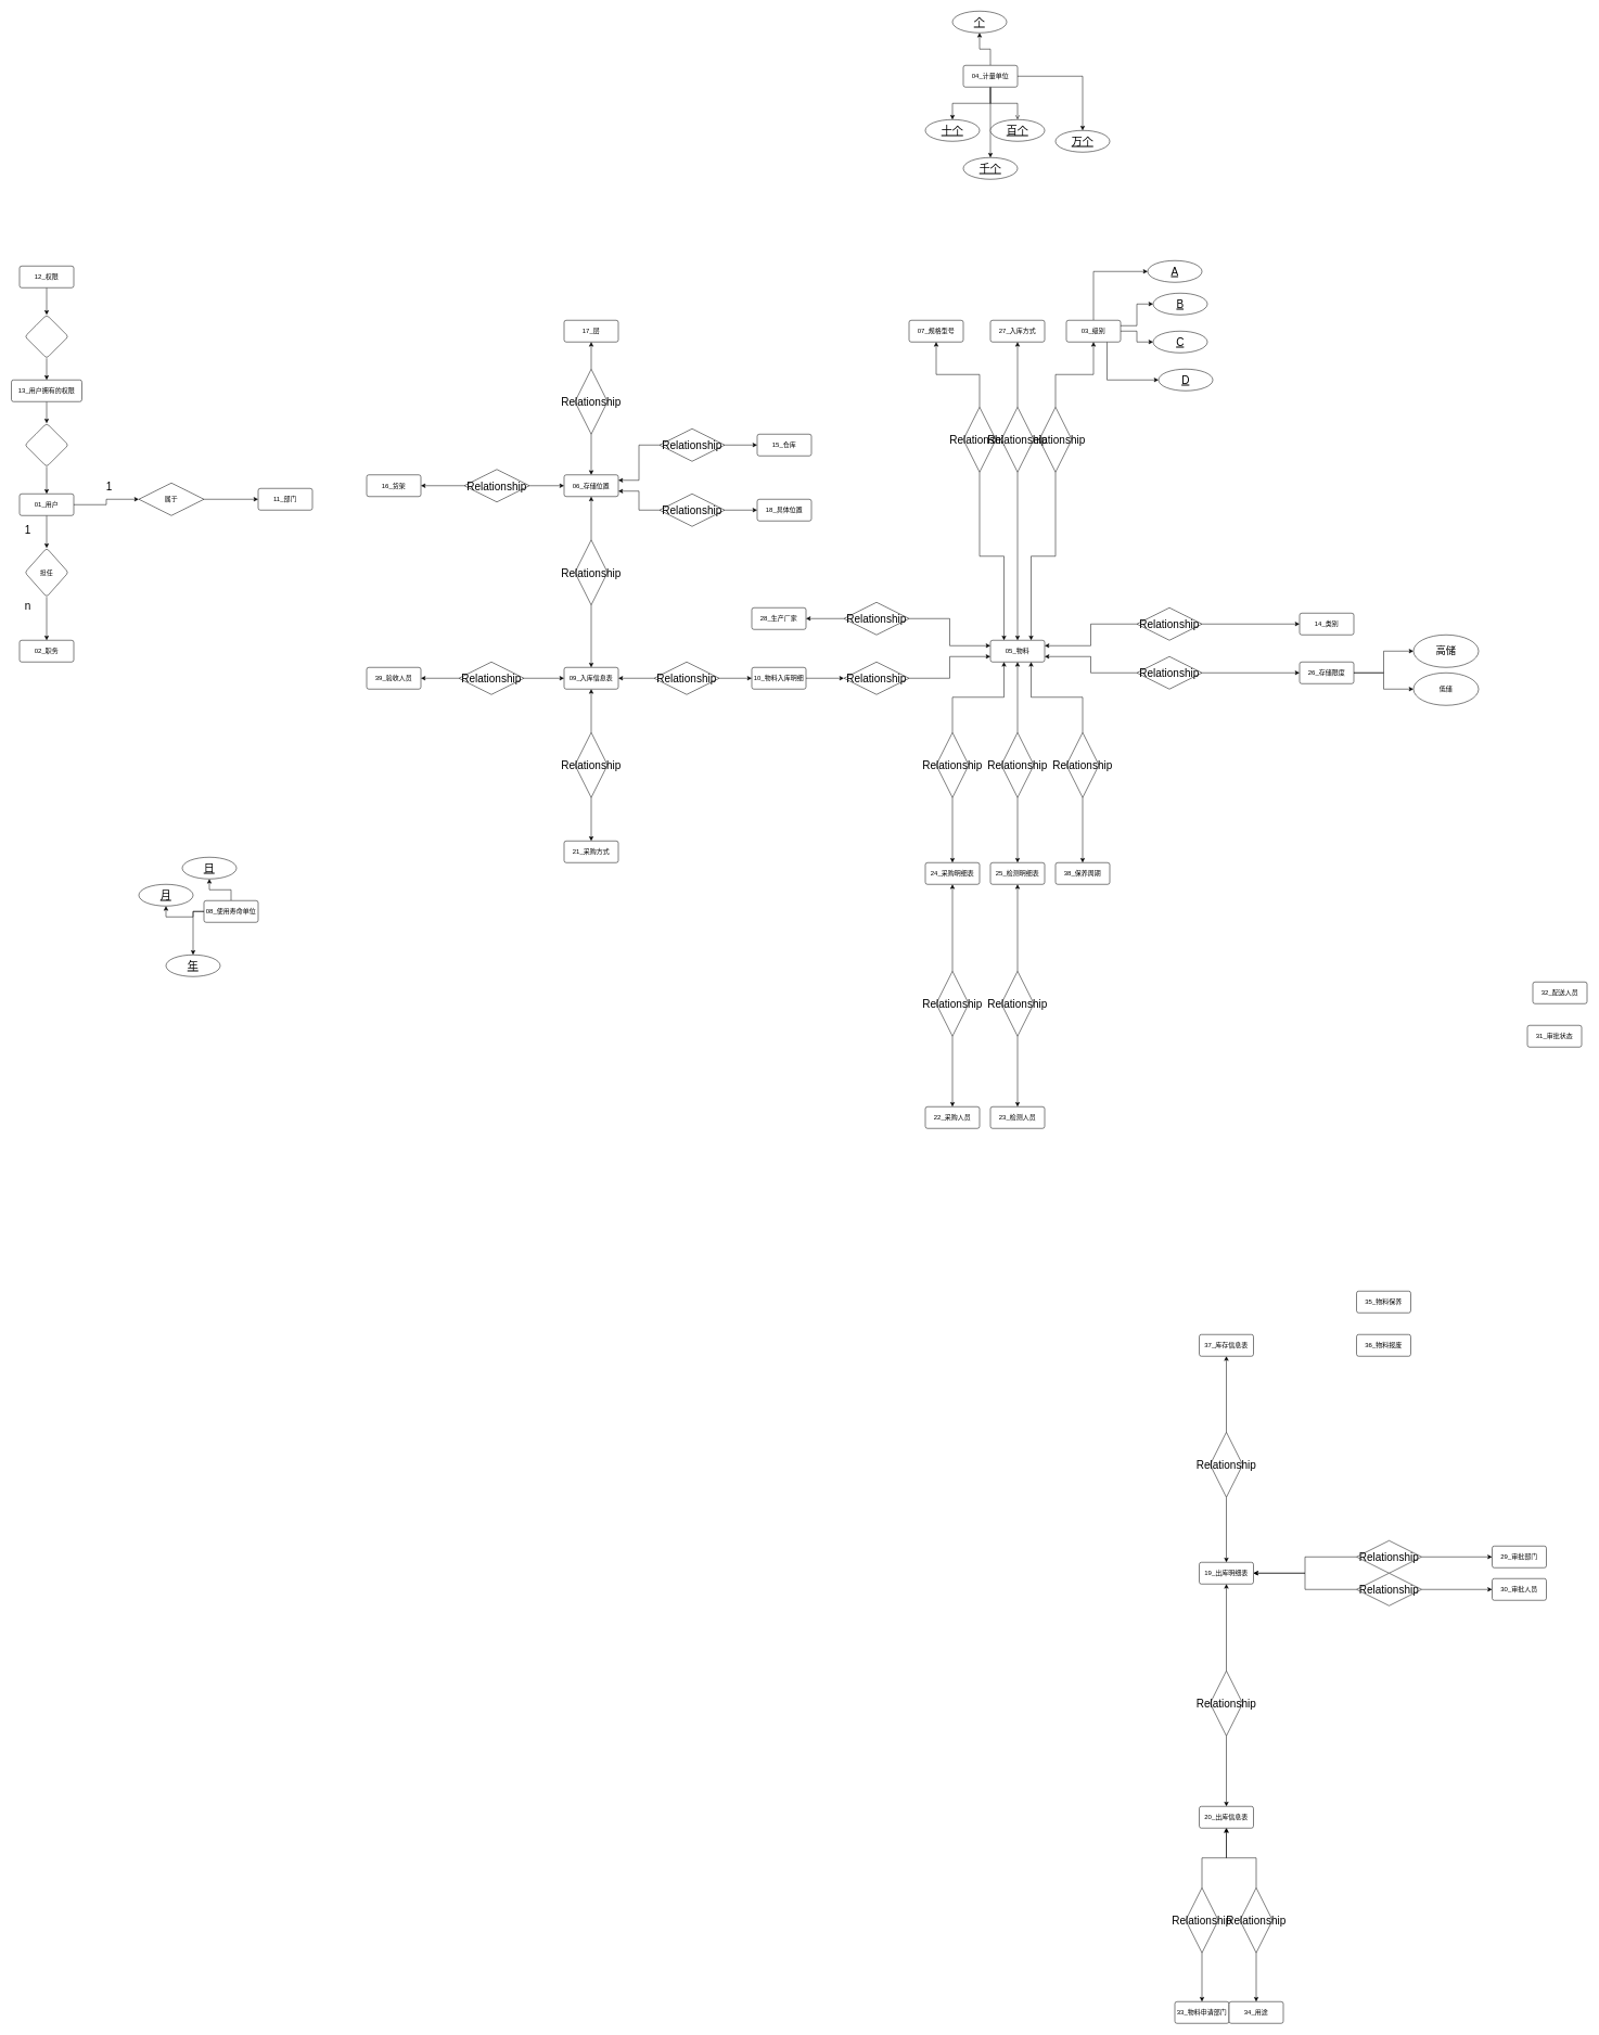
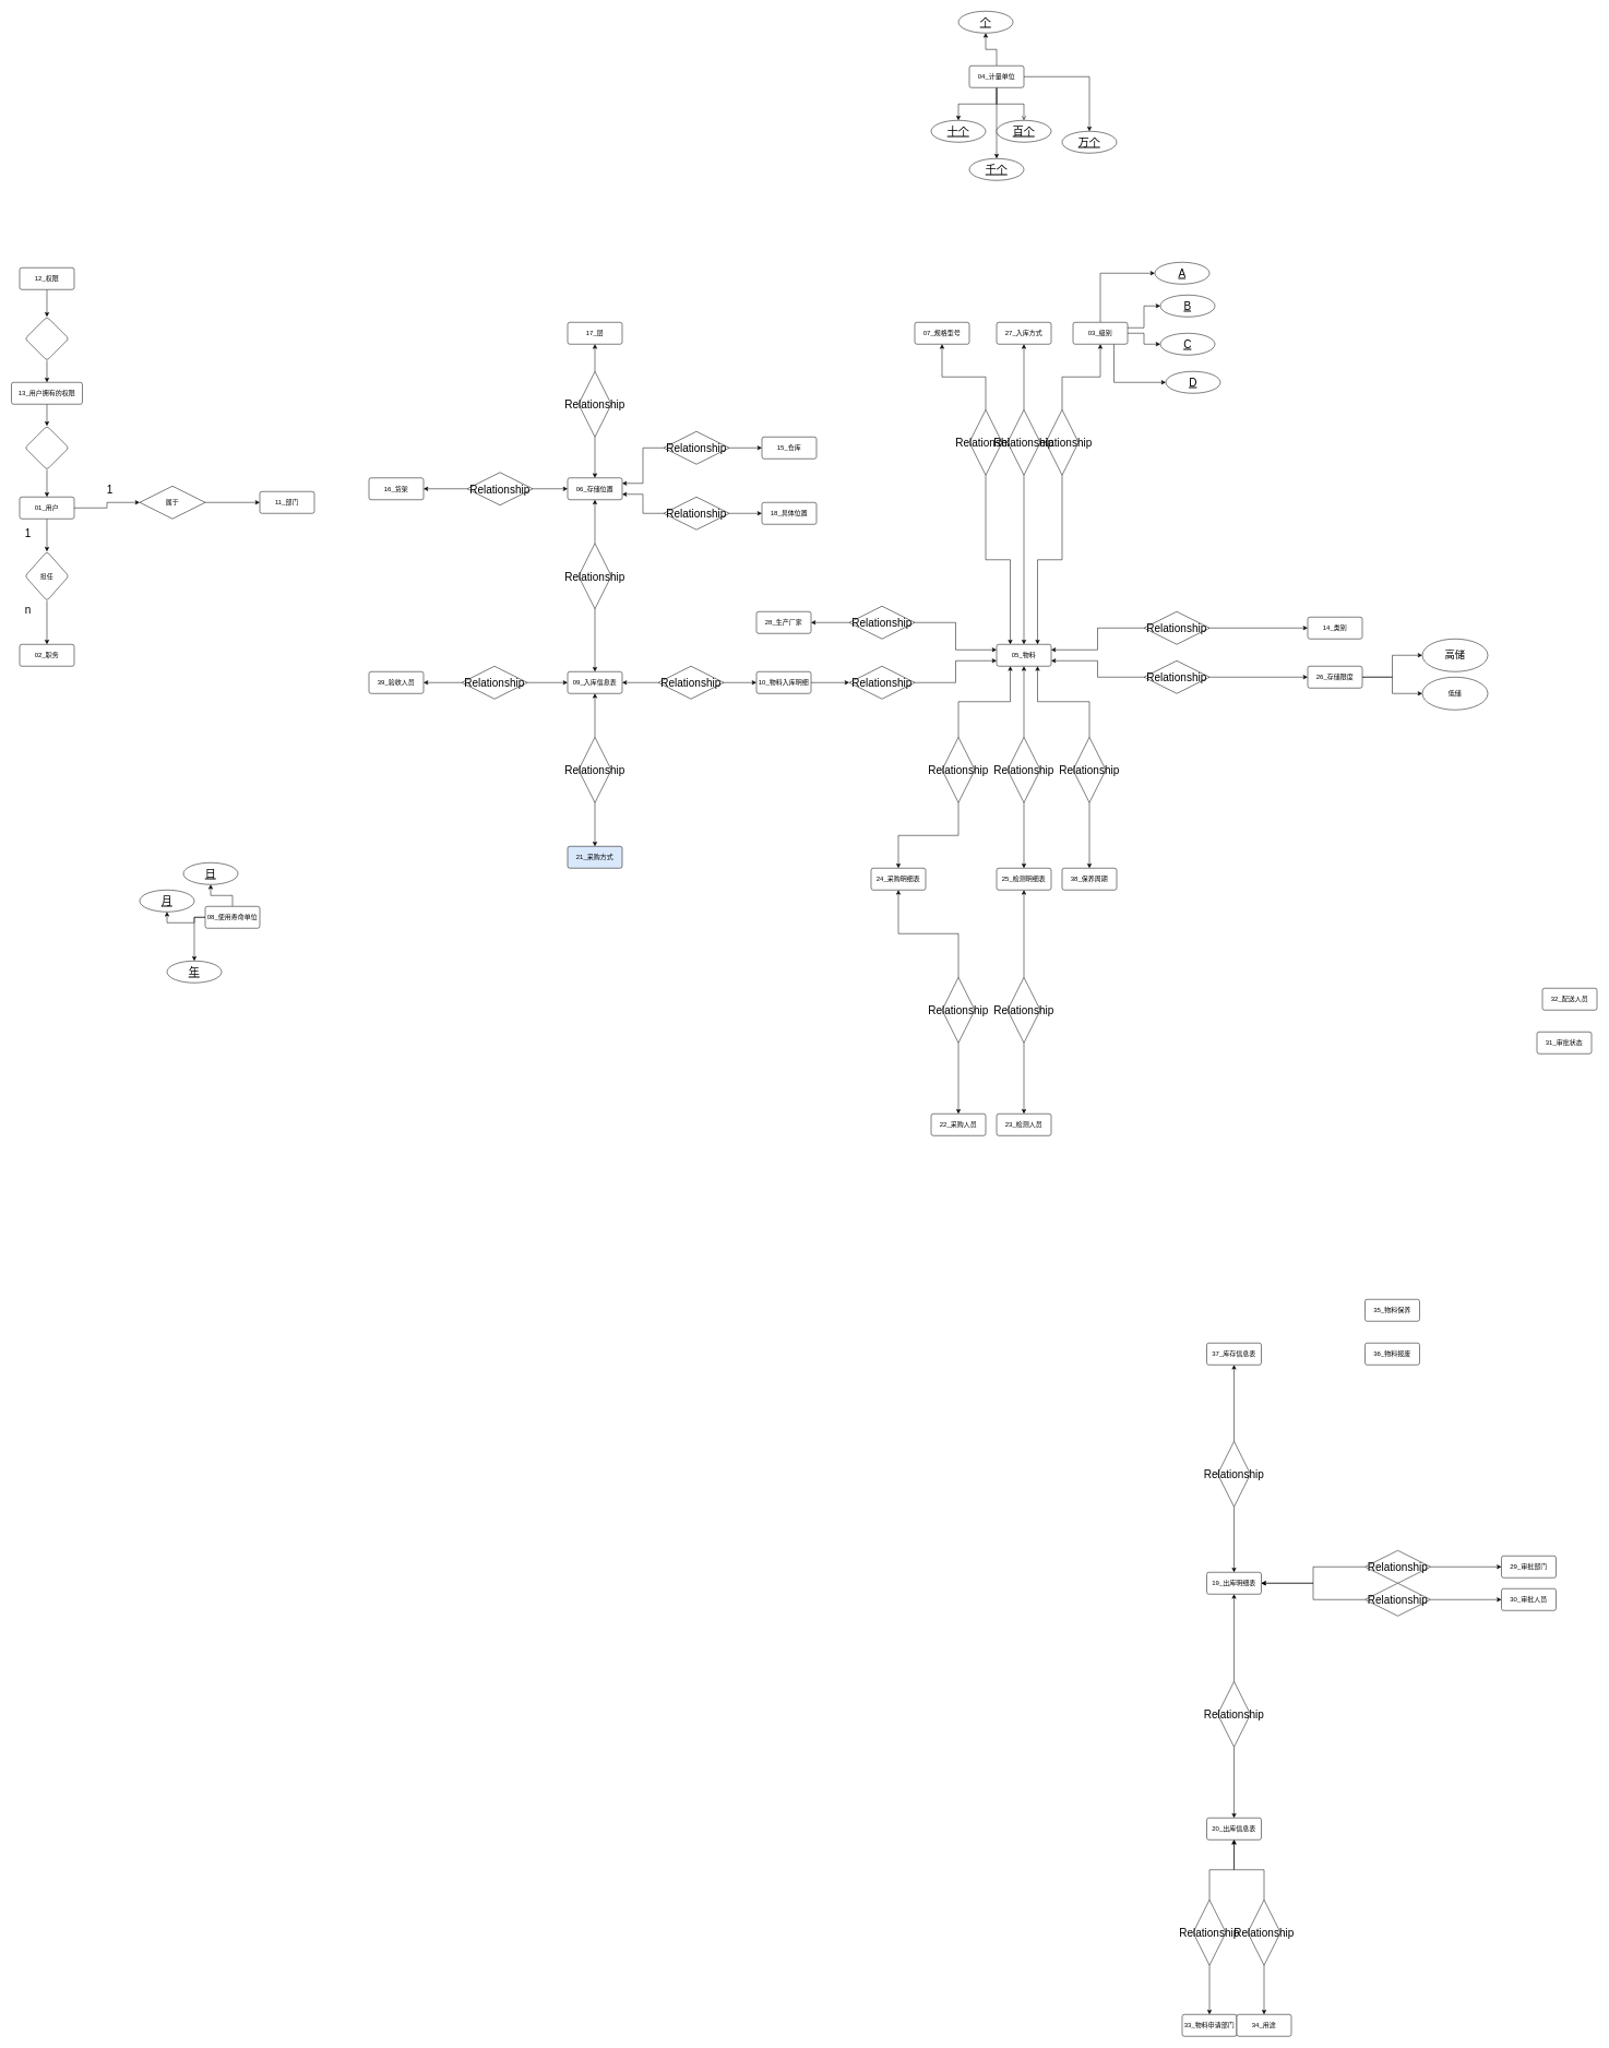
- <mxCell id="97" value="21_采购方式" style="rounded=1;arcSize=10;whiteSpace=wrap;html=1;align=center;" parent="1" vertex="1"><mxGeometry x="1039" y="1550" width="100" height="40" as="geometry" /></mxCell>
+ <mxCell id="97" value="21_采购方式" style="rounded=1;arcSize=10;whiteSpace=wrap;html=1;align=center;fillColor=#dae8fc;" parent="1" vertex="1"><mxGeometry x="1039" y="1550" width="100" height="40" as="geometry" /></mxCell>
- <mxCell id="110" value="24_采购明细表" style="rounded=1;arcSize=10;whiteSpace=wrap;html=1;align=center;direction=west;" parent="1" vertex="1"><mxGeometry x="1705" y="1590" width="100" height="40" as="geometry" /></mxCell>
+ <mxCell id="110" value="24_采购明细表" style="rounded=1;arcSize=10;whiteSpace=wrap;html=1;align=center;direction=west;" parent="1" vertex="1"><mxGeometry x="1595" y="1590" width="100" height="40" as="geometry" /></mxCell>
